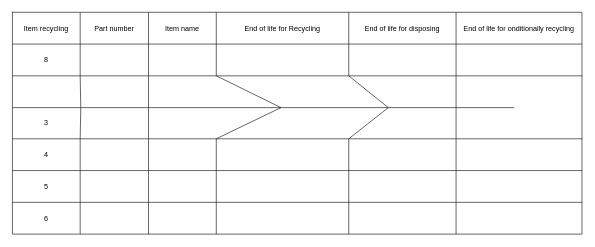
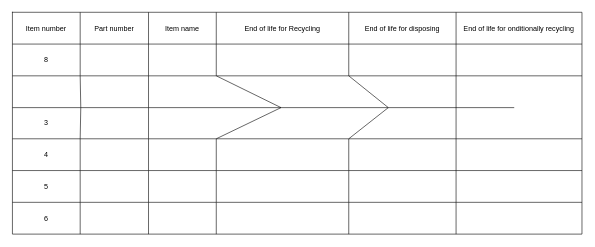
- <mxCell id="4" value="Item recycling" style="shape=partialRectangle;html=1;whiteSpace=wrap;connectable=0;overflow=hidden;fillColor=none;top=0;left=0;bottom=0;right=0;" vertex="1" parent="3"><mxGeometry width="113" height="53" as="geometry" /></mxCell>
+ <mxCell id="4" value="Item number" style="shape=partialRectangle;html=1;whiteSpace=wrap;connectable=0;overflow=hidden;fillColor=none;top=0;left=0;bottom=0;right=0;" vertex="1" parent="3"><mxGeometry width="113" height="53" as="geometry" /></mxCell>
